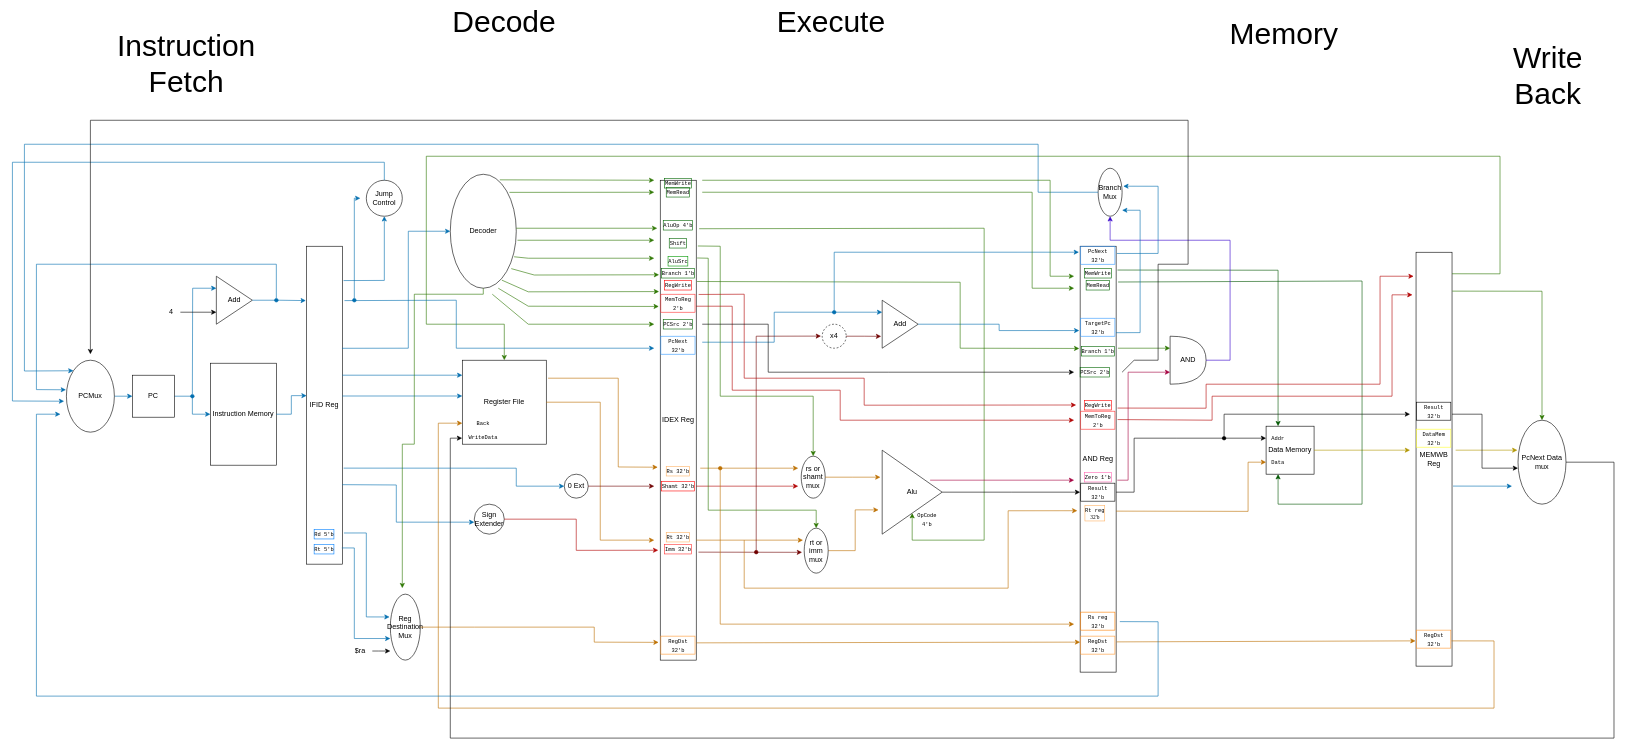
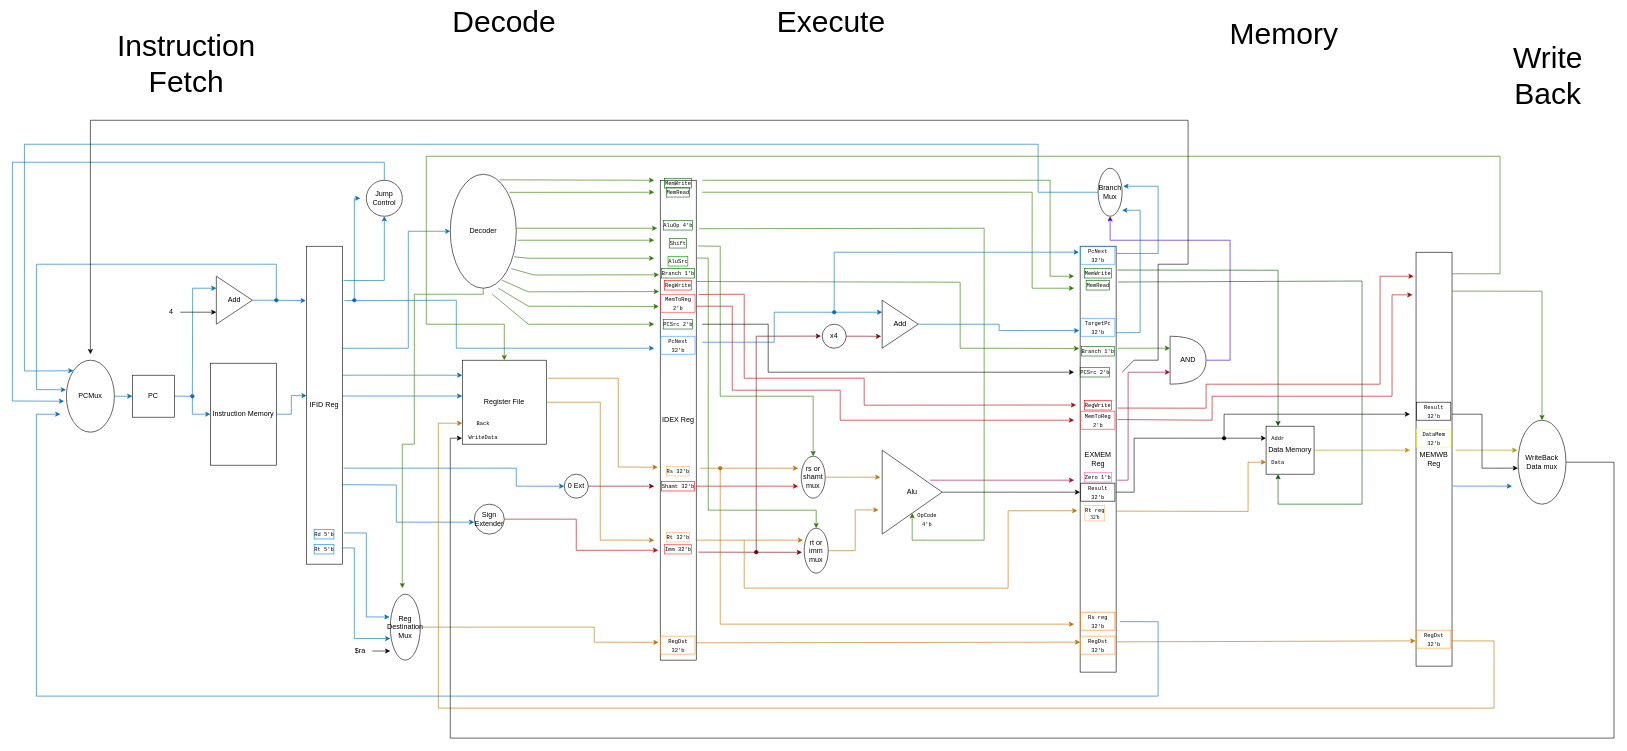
- <mxCell id="21" value="x4" style="ellipse;whiteSpace=wrap;html=1;aspect=fixed;dashed=1;" parent="1" vertex="1"><mxGeometry x="1370" y="540" width="40" height="40" as="geometry" /></mxCell>
+ <mxCell id="21" value="x4" style="ellipse;whiteSpace=wrap;html=1;aspect=fixed;" parent="1" vertex="1"><mxGeometry x="1370" y="540" width="40" height="40" as="geometry" /></mxCell>
- <mxCell id="22" value="AND Reg" style="rounded=0;whiteSpace=wrap;html=1;direction=south;" parent="1" vertex="1"><mxGeometry x="1800" y="410" width="60" height="710" as="geometry" /></mxCell>
+ <mxCell id="22" value="EXMEM Reg" style="rounded=0;whiteSpace=wrap;html=1;direction=south;" parent="1" vertex="1"><mxGeometry x="1800" y="410" width="60" height="710" as="geometry" /></mxCell>
- <mxCell id="26" value="PcNext Data mux" style="ellipse;whiteSpace=wrap;html=1;direction=south;" parent="1" vertex="1"><mxGeometry x="2530" y="700" width="80" height="140" as="geometry" /></mxCell>
+ <mxCell id="26" value="WriteBack Data mux" style="ellipse;whiteSpace=wrap;html=1;direction=south;" parent="1" vertex="1"><mxGeometry x="2530" y="700" width="80" height="140" as="geometry" /></mxCell>
